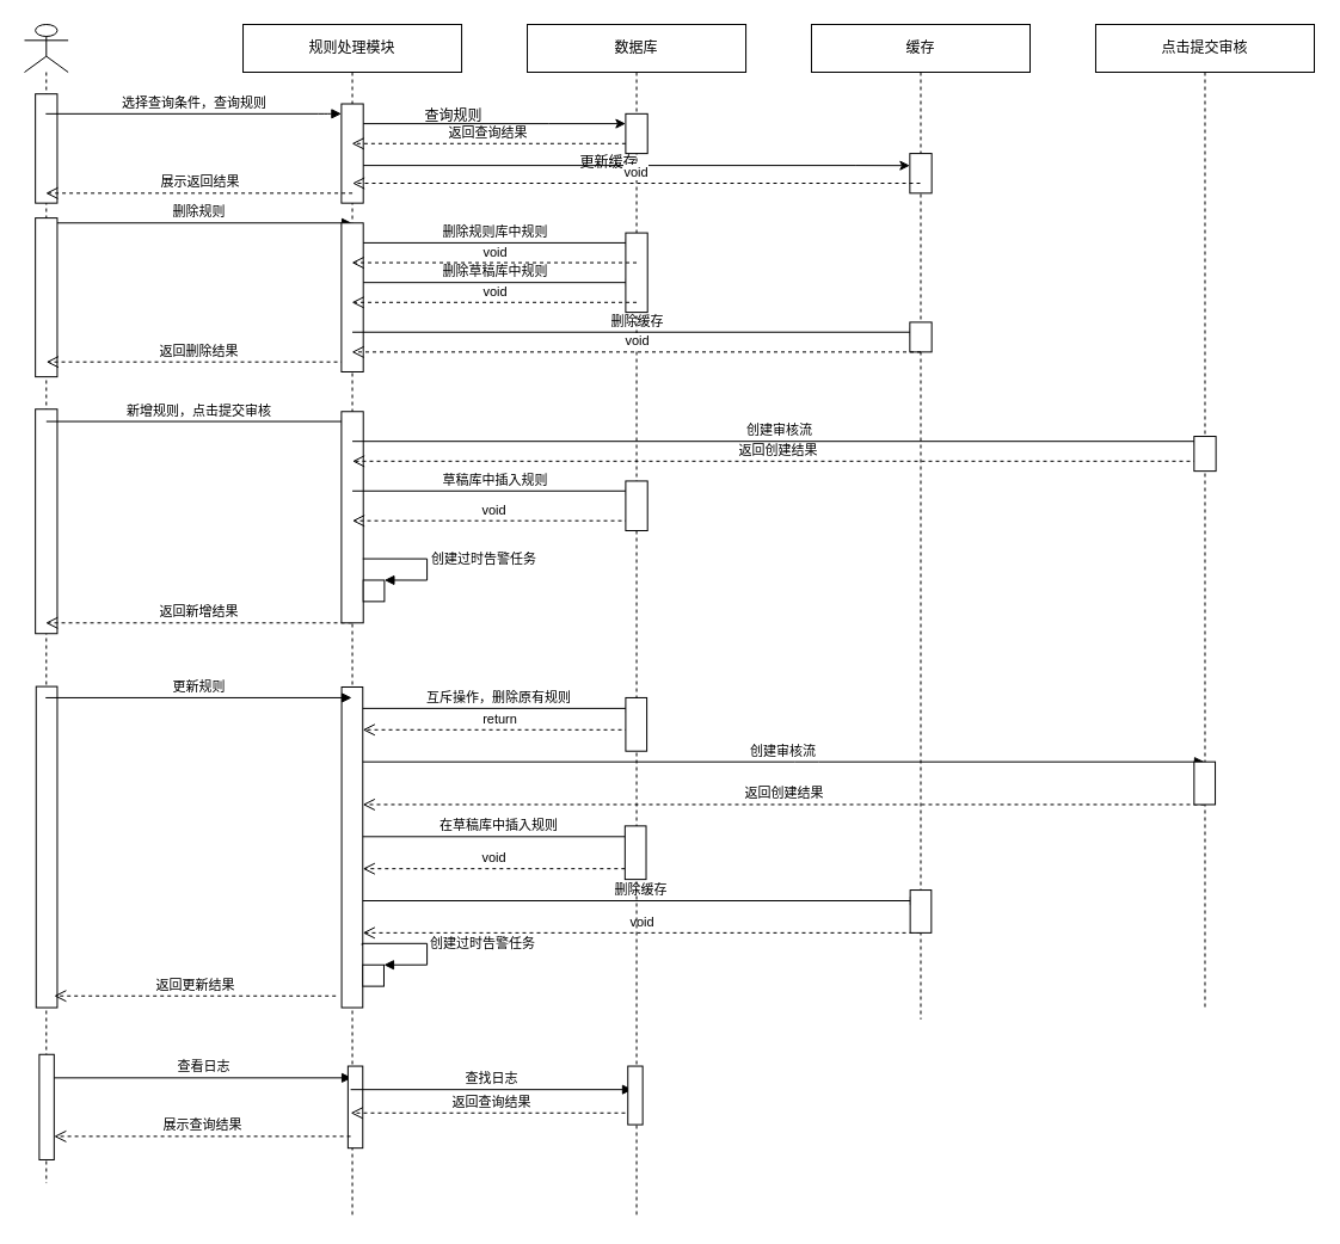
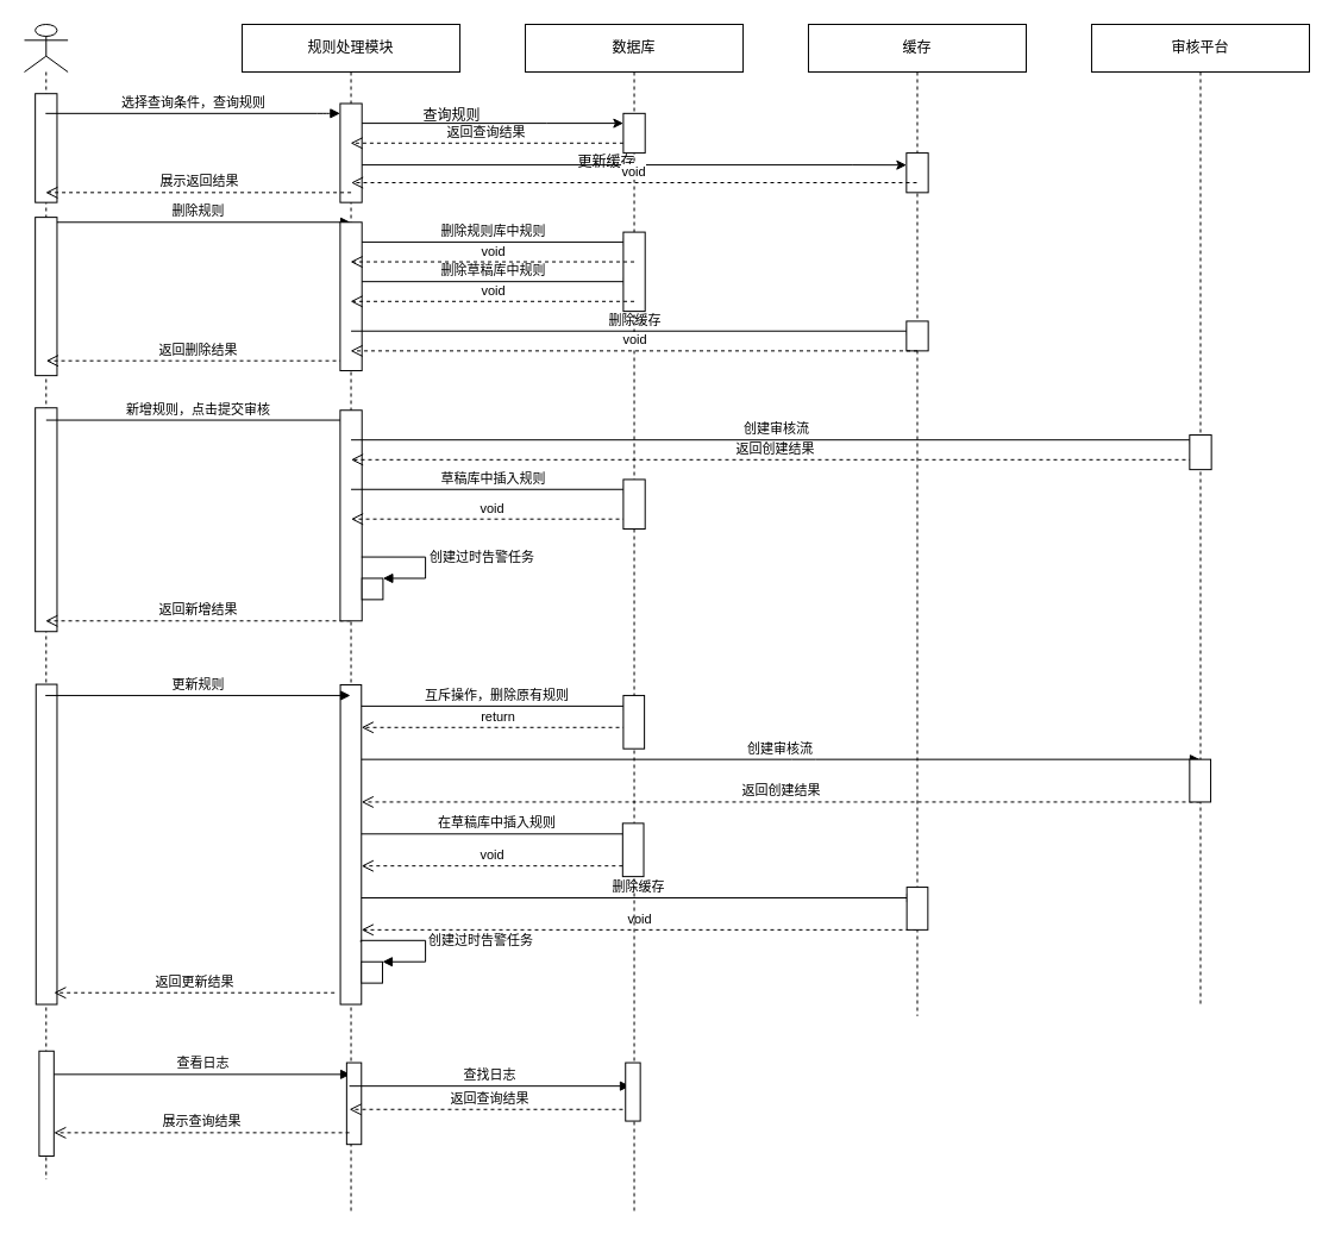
- <mxCell id="65" value="点击提交审核" style="shape=umlLifeline;perimeter=lifelinePerimeter;whiteSpace=wrap;html=1;container=1;collapsible=0;recursiveResize=0;outlineConnect=0;" vertex="1" parent="3"><mxGeometry x="896.971" width="183.029" height="823.529" as="geometry" /></mxCell>
+ <mxCell id="65" value="审核平台" style="shape=umlLifeline;perimeter=lifelinePerimeter;whiteSpace=wrap;html=1;container=1;collapsible=0;recursiveResize=0;outlineConnect=0;" vertex="1" parent="3"><mxGeometry x="896.971" width="183.029" height="823.529" as="geometry" /></mxCell>
